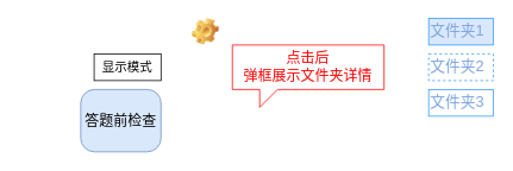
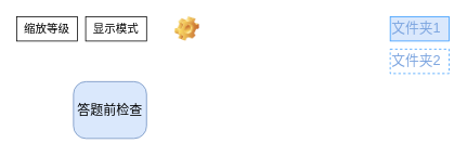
+ <mxCell id="4" value="&lt;font style=&quot;font-size: 14px;&quot;&gt;缩放等级&lt;/font&gt;" style="rounded=0;whiteSpace=wrap;html=1;" vertex="1" parent="1"><mxGeometry x="20" y="20" width="75" height="30" as="geometry" /></mxCell>
- <mxCell id="3" value="&lt;font style=&quot;font-size: 14px;&quot;&gt;显示模式&lt;/font&gt;" style="rounded=0;whiteSpace=wrap;html=1;" vertex="1" parent="1"><mxGeometry x="105" y="60" width="75" height="30" as="geometry" /></mxCell>
+ <mxCell id="3" value="&lt;font style=&quot;font-size: 14px;&quot;&gt;显示模式&lt;/font&gt;" style="rounded=0;whiteSpace=wrap;html=1;" vertex="1" parent="1"><mxGeometry x="105" y="20" width="75" height="30" as="geometry" /></mxCell>
- <mxCell id="9" value="&lt;font color=&quot;#ff0000&quot;&gt;&lt;span style=&quot;font-size: 16px;&quot;&gt;点击后&lt;br&gt;弹框展示文件夹详情&lt;/span&gt;&lt;/font&gt;" style="shape=callout;whiteSpace=wrap;html=1;perimeter=calloutPerimeter;position2=0.18;size=20;position=0.18;strokeColor=#FF0000;" vertex="1" parent="1"><mxGeometry x="260" y="50" width="170" height="70" as="geometry" /></mxCell>
- <mxCell id="8" value="&lt;font color=&quot;#7ea6e0&quot; style=&quot;font-size: 17px;&quot;&gt;文件夹3&lt;/font&gt;" style="rounded=0;whiteSpace=wrap;html=1;align=left;strokeColor=#3399FF;" vertex="1" parent="1"><mxGeometry x="480" y="100" width="72.5" height="30" as="geometry" /></mxCell>
